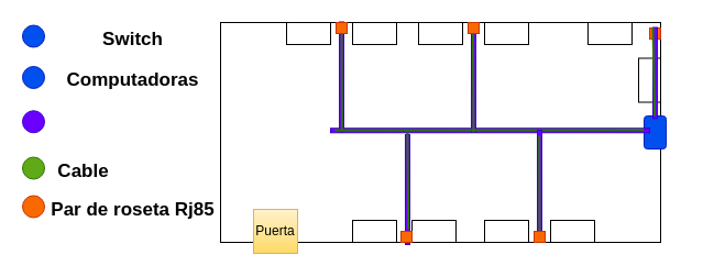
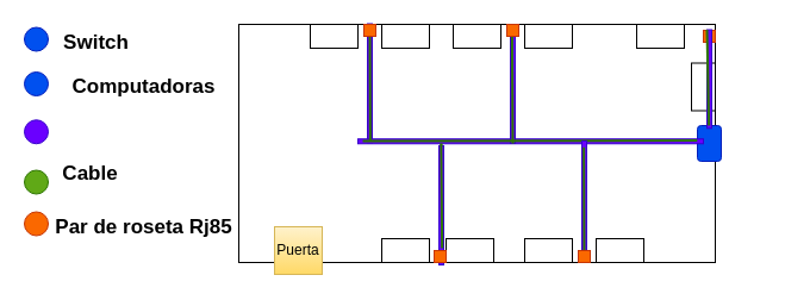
- <mxCell id="17" value="&lt;font style=&quot;font-size: 17px;&quot;&gt;Switch&lt;/font&gt;" style="text;strokeColor=none;fillColor=none;html=1;fontSize=24;fontStyle=1;verticalAlign=middle;align=center;" vertex="1" parent="1"><mxGeometry x="90" y="20" width="60" height="25" as="geometry" /></mxCell>
+ <mxCell id="17" value="&lt;font style=&quot;font-size: 17px;&quot;&gt;Switch&lt;/font&gt;" style="text;strokeColor=none;fillColor=none;html=1;fontSize=24;fontStyle=1;verticalAlign=middle;align=center;" vertex="1" parent="1"><mxGeometry x="50" y="20" width="60" height="25" as="geometry" /></mxCell>
- <mxCell id="22" value="&lt;span style=&quot;font-size: 17px;&quot;&gt;Cable&lt;/span&gt;" style="text;strokeColor=none;fillColor=none;html=1;fontSize=24;fontStyle=1;verticalAlign=middle;align=center;" vertex="1" parent="1"><mxGeometry x="50" y="140" width="50" height="25" as="geometry" /></mxCell>
+ <mxCell id="22" value="&lt;span style=&quot;font-size: 17px;&quot;&gt;Cable&lt;/span&gt;" style="text;strokeColor=none;fillColor=none;html=1;fontSize=24;fontStyle=1;verticalAlign=middle;align=center;" vertex="1" parent="1"><mxGeometry x="50" y="130" width="50" height="25" as="geometry" /></mxCell>
